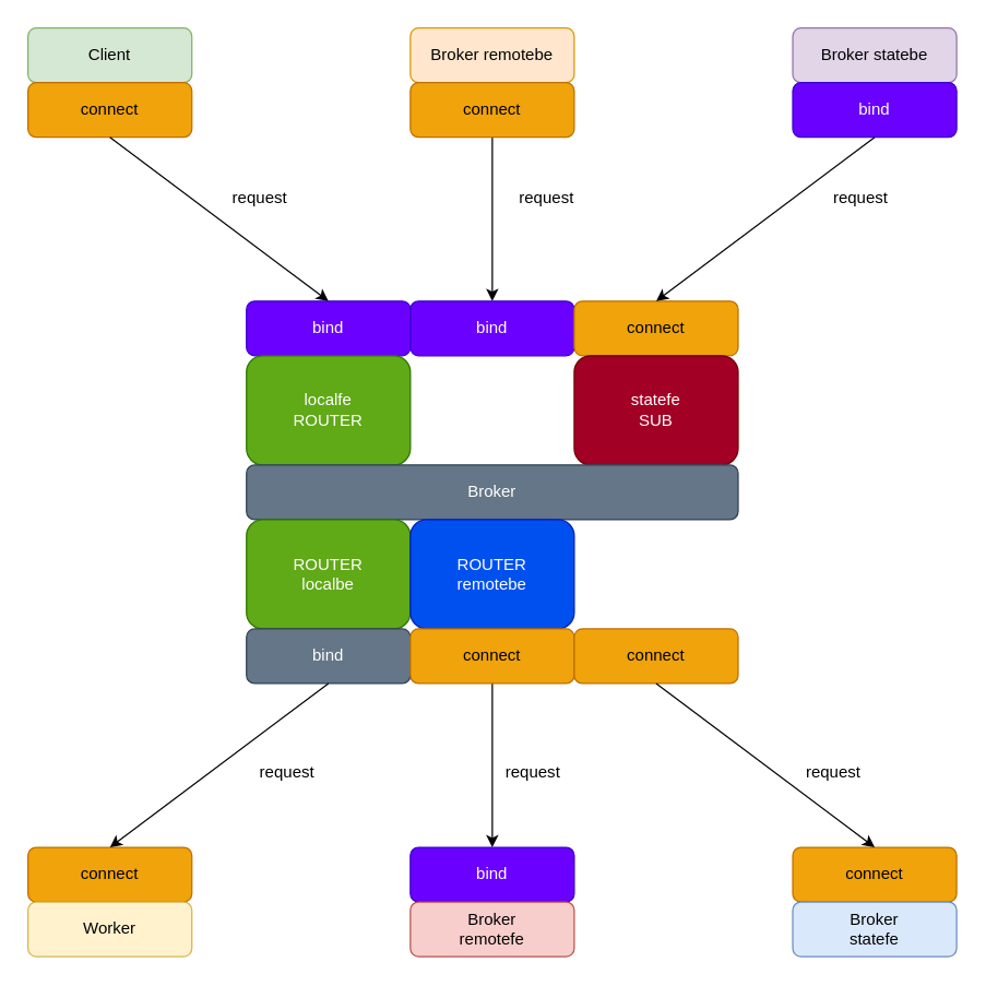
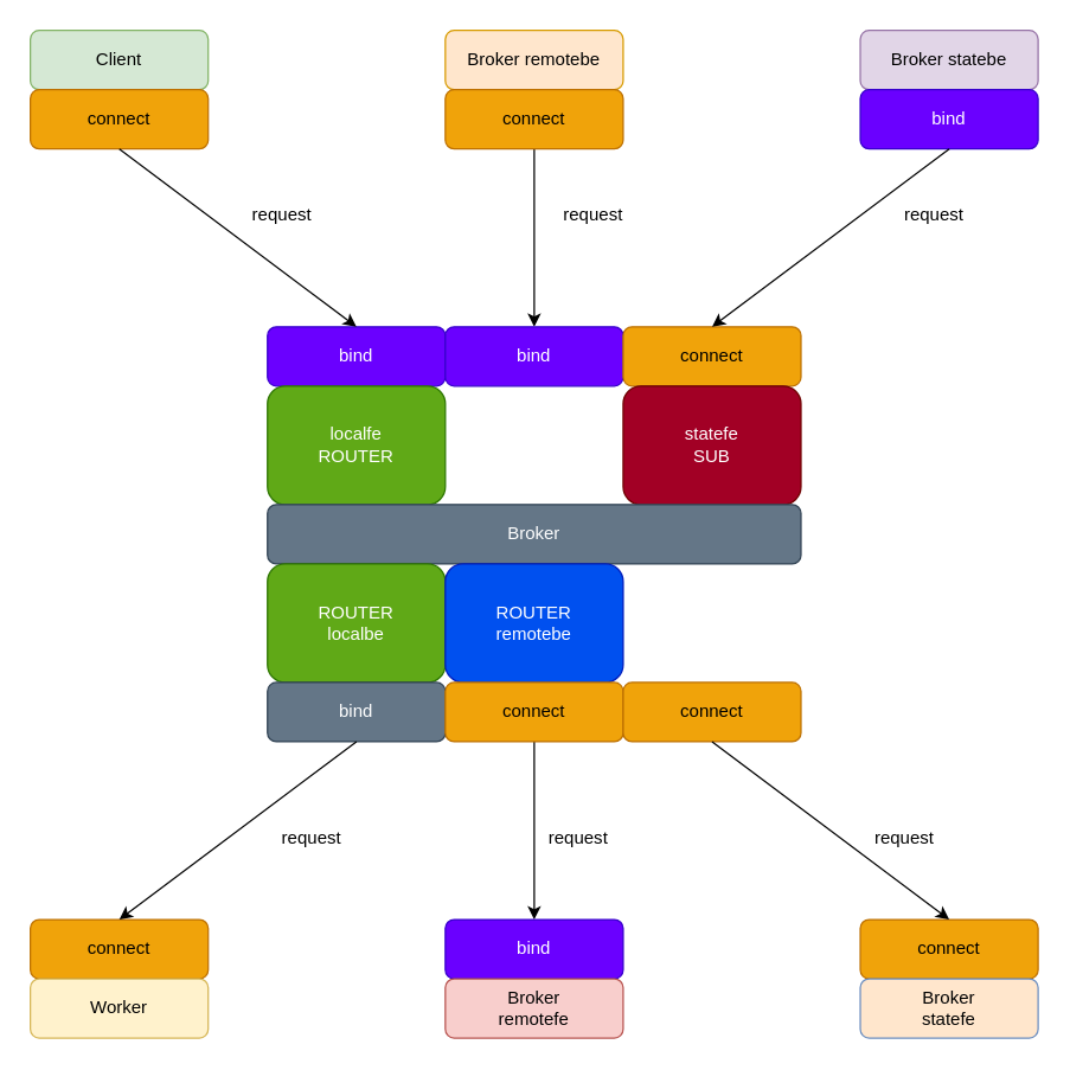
- <mxCell id="26" value="Broker&lt;br&gt;statefe" style="rounded=1;whiteSpace=wrap;html=1;fillColor=#dae8fc;strokeColor=#6c8ebf;" vertex="1" parent="1"><mxGeometry x="580" y="660" width="120" height="40" as="geometry" /></mxCell>
+ <mxCell id="26" value="Broker&lt;br&gt;statefe" style="rounded=1;whiteSpace=wrap;html=1;fillColor=#ffe6cc;strokeColor=#6c8ebf;" vertex="1" parent="1"><mxGeometry x="580" y="660" width="120" height="40" as="geometry" /></mxCell>
